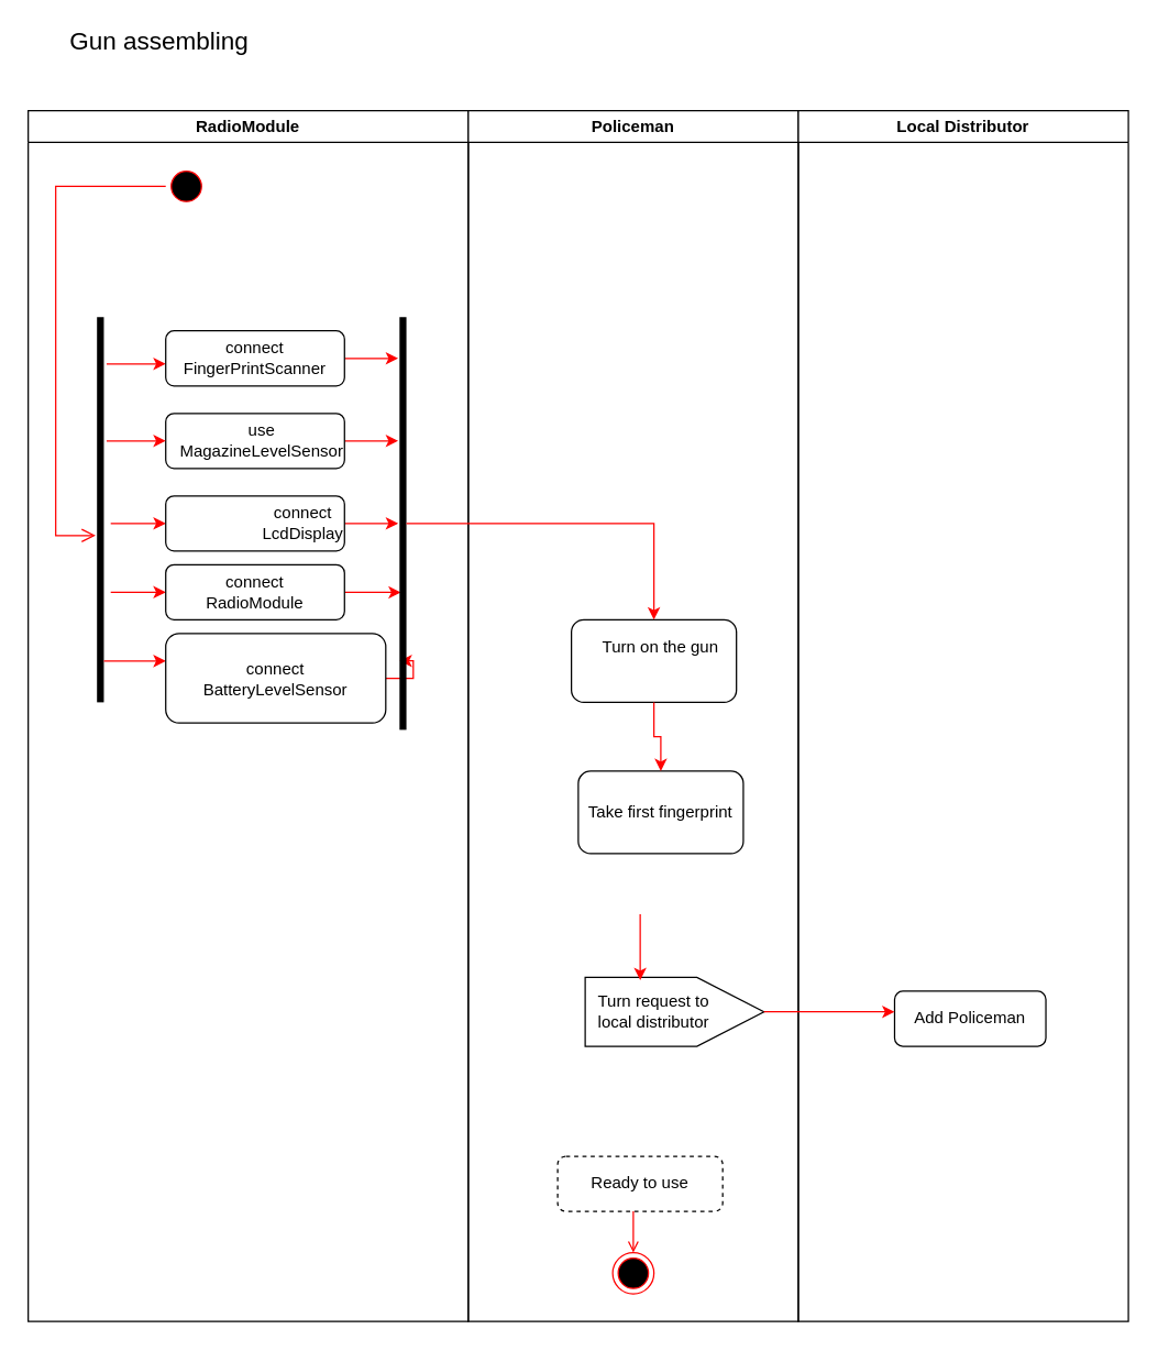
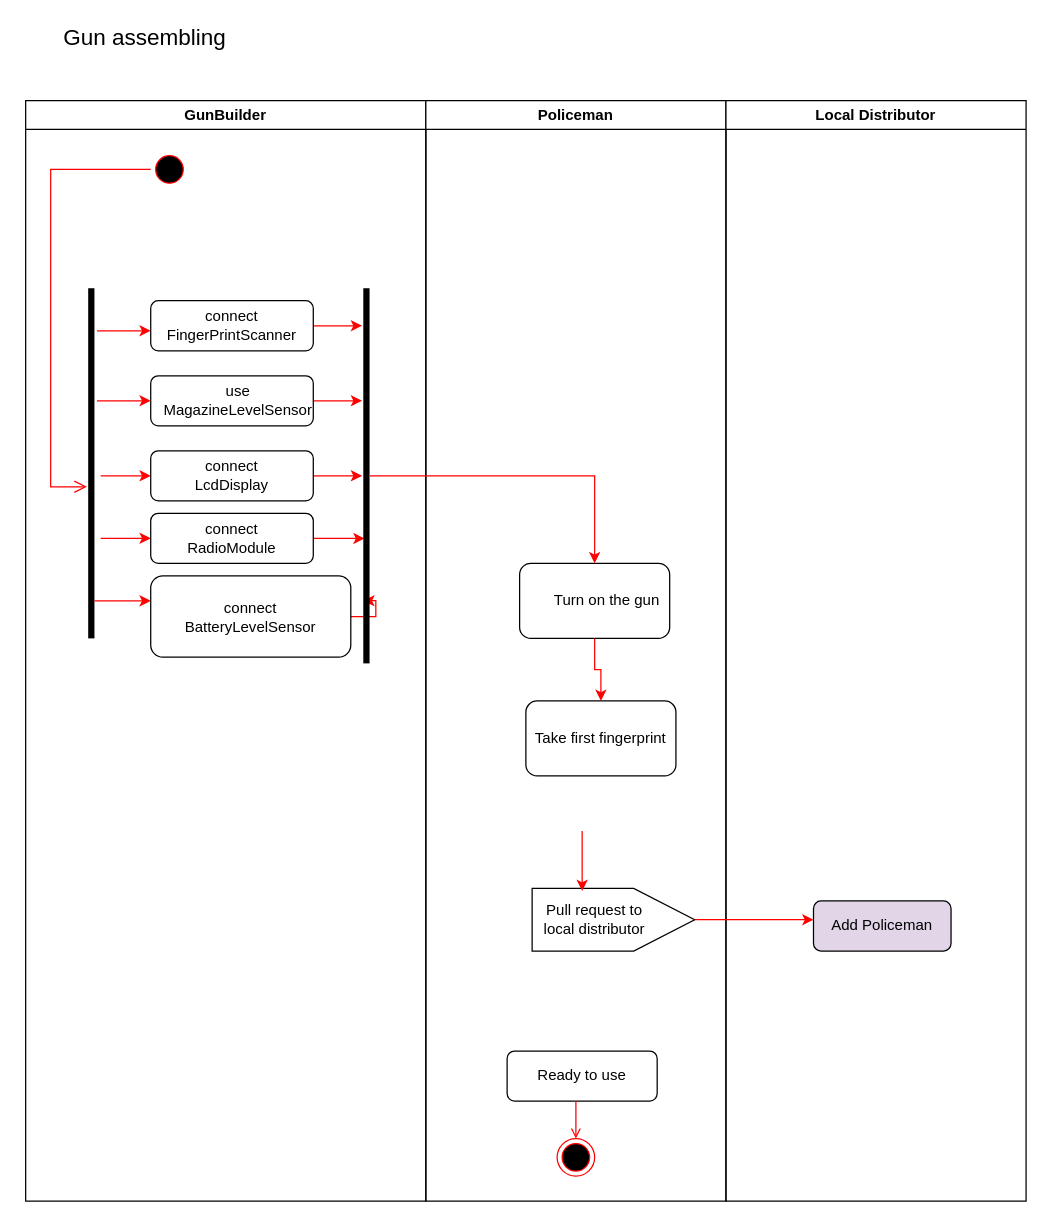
- <mxCell id="2" value="RadioModule" style="swimlane;whiteSpace=wrap" parent="1" vertex="1"><mxGeometry x="20" y="80" width="320" height="880" as="geometry" /></mxCell>
+ <mxCell id="2" value="GunBuilder" style="swimlane;whiteSpace=wrap" parent="1" vertex="1"><mxGeometry x="20" y="80" width="320" height="880" as="geometry" /></mxCell>
- <mxCell id="16" value="&lt;div&gt;connect &lt;br&gt;&lt;/div&gt;&lt;div&gt;LcdDisplay&lt;br&gt;&lt;/div&gt;" style="text;html=1;strokeColor=none;fillColor=none;align=center;verticalAlign=middle;whiteSpace=wrap;rounded=0;" parent="2" vertex="1"><mxGeometry x="180" y="290" width="40" height="20" as="geometry" /></mxCell>
+ <mxCell id="16" value="&lt;div&gt;connect &lt;br&gt;&lt;/div&gt;&lt;div&gt;LcdDisplay&lt;br&gt;&lt;/div&gt;" style="text;html=1;strokeColor=none;fillColor=none;align=center;verticalAlign=middle;whiteSpace=wrap;rounded=0;" parent="2" vertex="1"><mxGeometry x="145" y="290" width="40" height="20" as="geometry" /></mxCell>
- <mxCell id="33" value="Turn on the gun" style="text;html=1;strokeColor=none;fillColor=none;align=center;verticalAlign=middle;whiteSpace=wrap;rounded=0;" parent="24" vertex="1"><mxGeometry x="90" y="380" width="100" height="20" as="geometry" /></mxCell>
+ <mxCell id="33" value="Turn on the gun" style="text;html=1;strokeColor=none;fillColor=none;align=center;verticalAlign=middle;whiteSpace=wrap;rounded=0;" parent="24" vertex="1"><mxGeometry x="95" y="390" width="100" height="20" as="geometry" /></mxCell>
- <mxCell id="27" value="Turn request to local distributor" style="text;html=1;strokeColor=none;fillColor=none;align=center;verticalAlign=middle;whiteSpace=wrap;rounded=0;" parent="24" vertex="1"><mxGeometry x="85" y="645" width="100" height="20" as="geometry" /></mxCell>
+ <mxCell id="27" value="Pull request to local distributor" style="text;html=1;strokeColor=none;fillColor=none;align=center;verticalAlign=middle;whiteSpace=wrap;rounded=0;" parent="24" vertex="1"><mxGeometry x="85" y="645" width="100" height="20" as="geometry" /></mxCell>
- <mxCell id="36" value="Add Policeman" style="rounded=1;whiteSpace=wrap;html=1;" parent="35" vertex="1"><mxGeometry x="70" y="640" width="110" height="40" as="geometry" /></mxCell>
+ <mxCell id="36" value="Add Policeman" style="rounded=1;whiteSpace=wrap;html=1;fillColor=#e1d5e7;" parent="35" vertex="1"><mxGeometry x="70" y="640" width="110" height="40" as="geometry" /></mxCell>
- <mxCell id="29" value="Ready to use" style="rounded=1;whiteSpace=wrap;html=1;dashed=1;" parent="24" vertex="1"><mxGeometry x="65" y="760" width="120" height="40" as="geometry" /></mxCell>
+ <mxCell id="29" value="Ready to use" style="rounded=1;whiteSpace=wrap;html=1;" parent="24" vertex="1"><mxGeometry x="65" y="760" width="120" height="40" as="geometry" /></mxCell>
